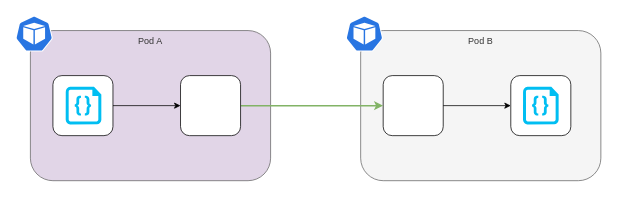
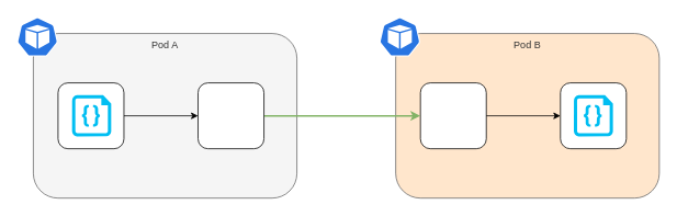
- <mxCell id="4" value="Pod A" style="rounded=1;whiteSpace=wrap;html=1;fillColor=#e1d5e7;strokeColor=#666666;fontColor=#333333;verticalAlign=top;" parent="1" vertex="1"><mxGeometry x="40" y="40" width="320" height="200" as="geometry" /></mxCell>
+ <mxCell id="4" value="Pod A" style="rounded=1;whiteSpace=wrap;html=1;fillColor=#f5f5f5;strokeColor=#666666;fontColor=#333333;verticalAlign=top;" parent="1" vertex="1"><mxGeometry x="40" y="40" width="320" height="200" as="geometry" /></mxCell>
- <mxCell id="2" value="Pod B" style="rounded=1;whiteSpace=wrap;html=1;fillColor=#f5f5f5;strokeColor=#666666;fontColor=#333333;verticalAlign=top;" parent="1" vertex="1"><mxGeometry x="480" y="40" width="320" height="200" as="geometry" /></mxCell>
+ <mxCell id="2" value="Pod B" style="rounded=1;whiteSpace=wrap;html=1;fillColor=#ffe6cc;strokeColor=#666666;fontColor=#333333;verticalAlign=top;" parent="1" vertex="1"><mxGeometry x="480" y="40" width="320" height="200" as="geometry" /></mxCell>
